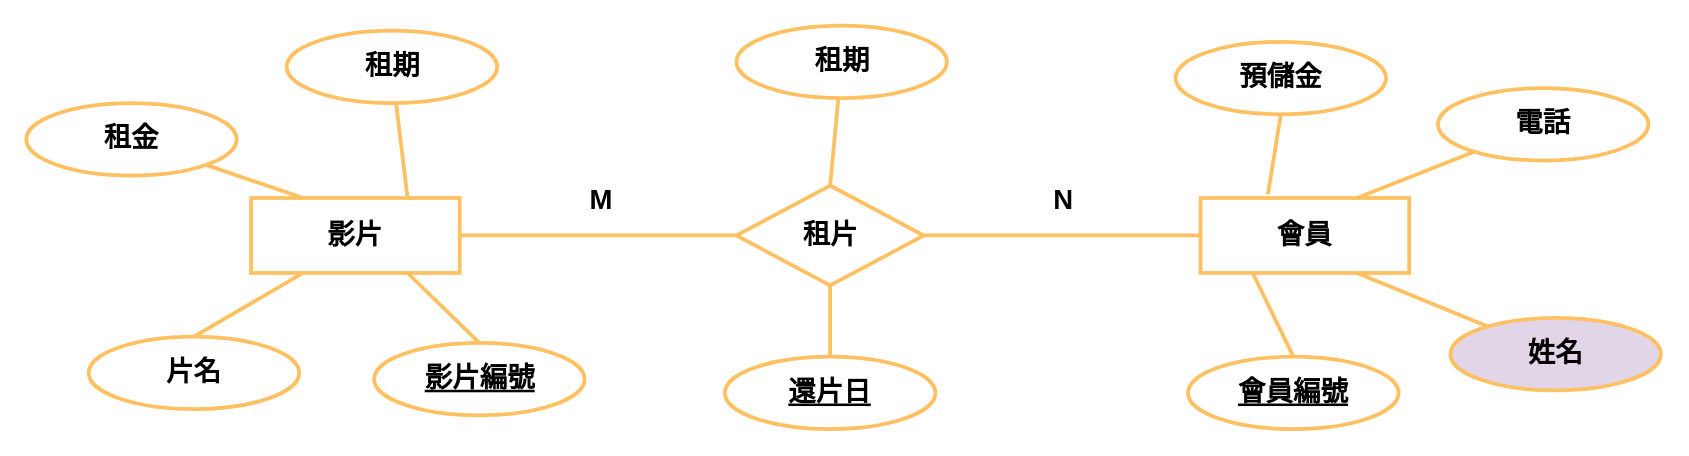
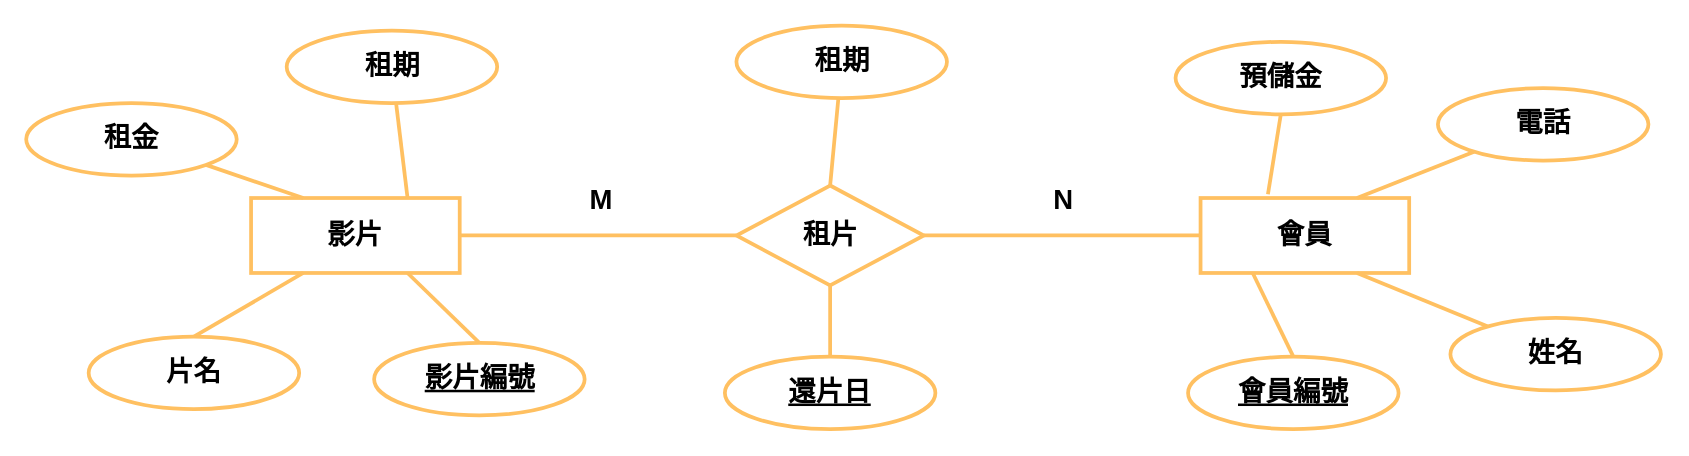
- <mxCell id="7" value="&lt;font style=&quot;font-size: 22px;&quot;&gt;&lt;b&gt;姓名&lt;/b&gt;&lt;/font&gt;" style="ellipse;whiteSpace=wrap;html=1;strokeWidth=3;strokeColor=#FFC061;fillColor=#e1d5e7;" parent="2" vertex="1"><mxGeometry x="1140" y="234" width="168.5" height="58" as="geometry" /></mxCell>
+ <mxCell id="7" value="&lt;font style=&quot;font-size: 22px;&quot;&gt;&lt;b&gt;姓名&lt;/b&gt;&lt;/font&gt;" style="ellipse;whiteSpace=wrap;html=1;strokeWidth=3;strokeColor=#FFC061;" parent="2" vertex="1"><mxGeometry x="1140" y="234" width="168.5" height="58" as="geometry" /></mxCell>
